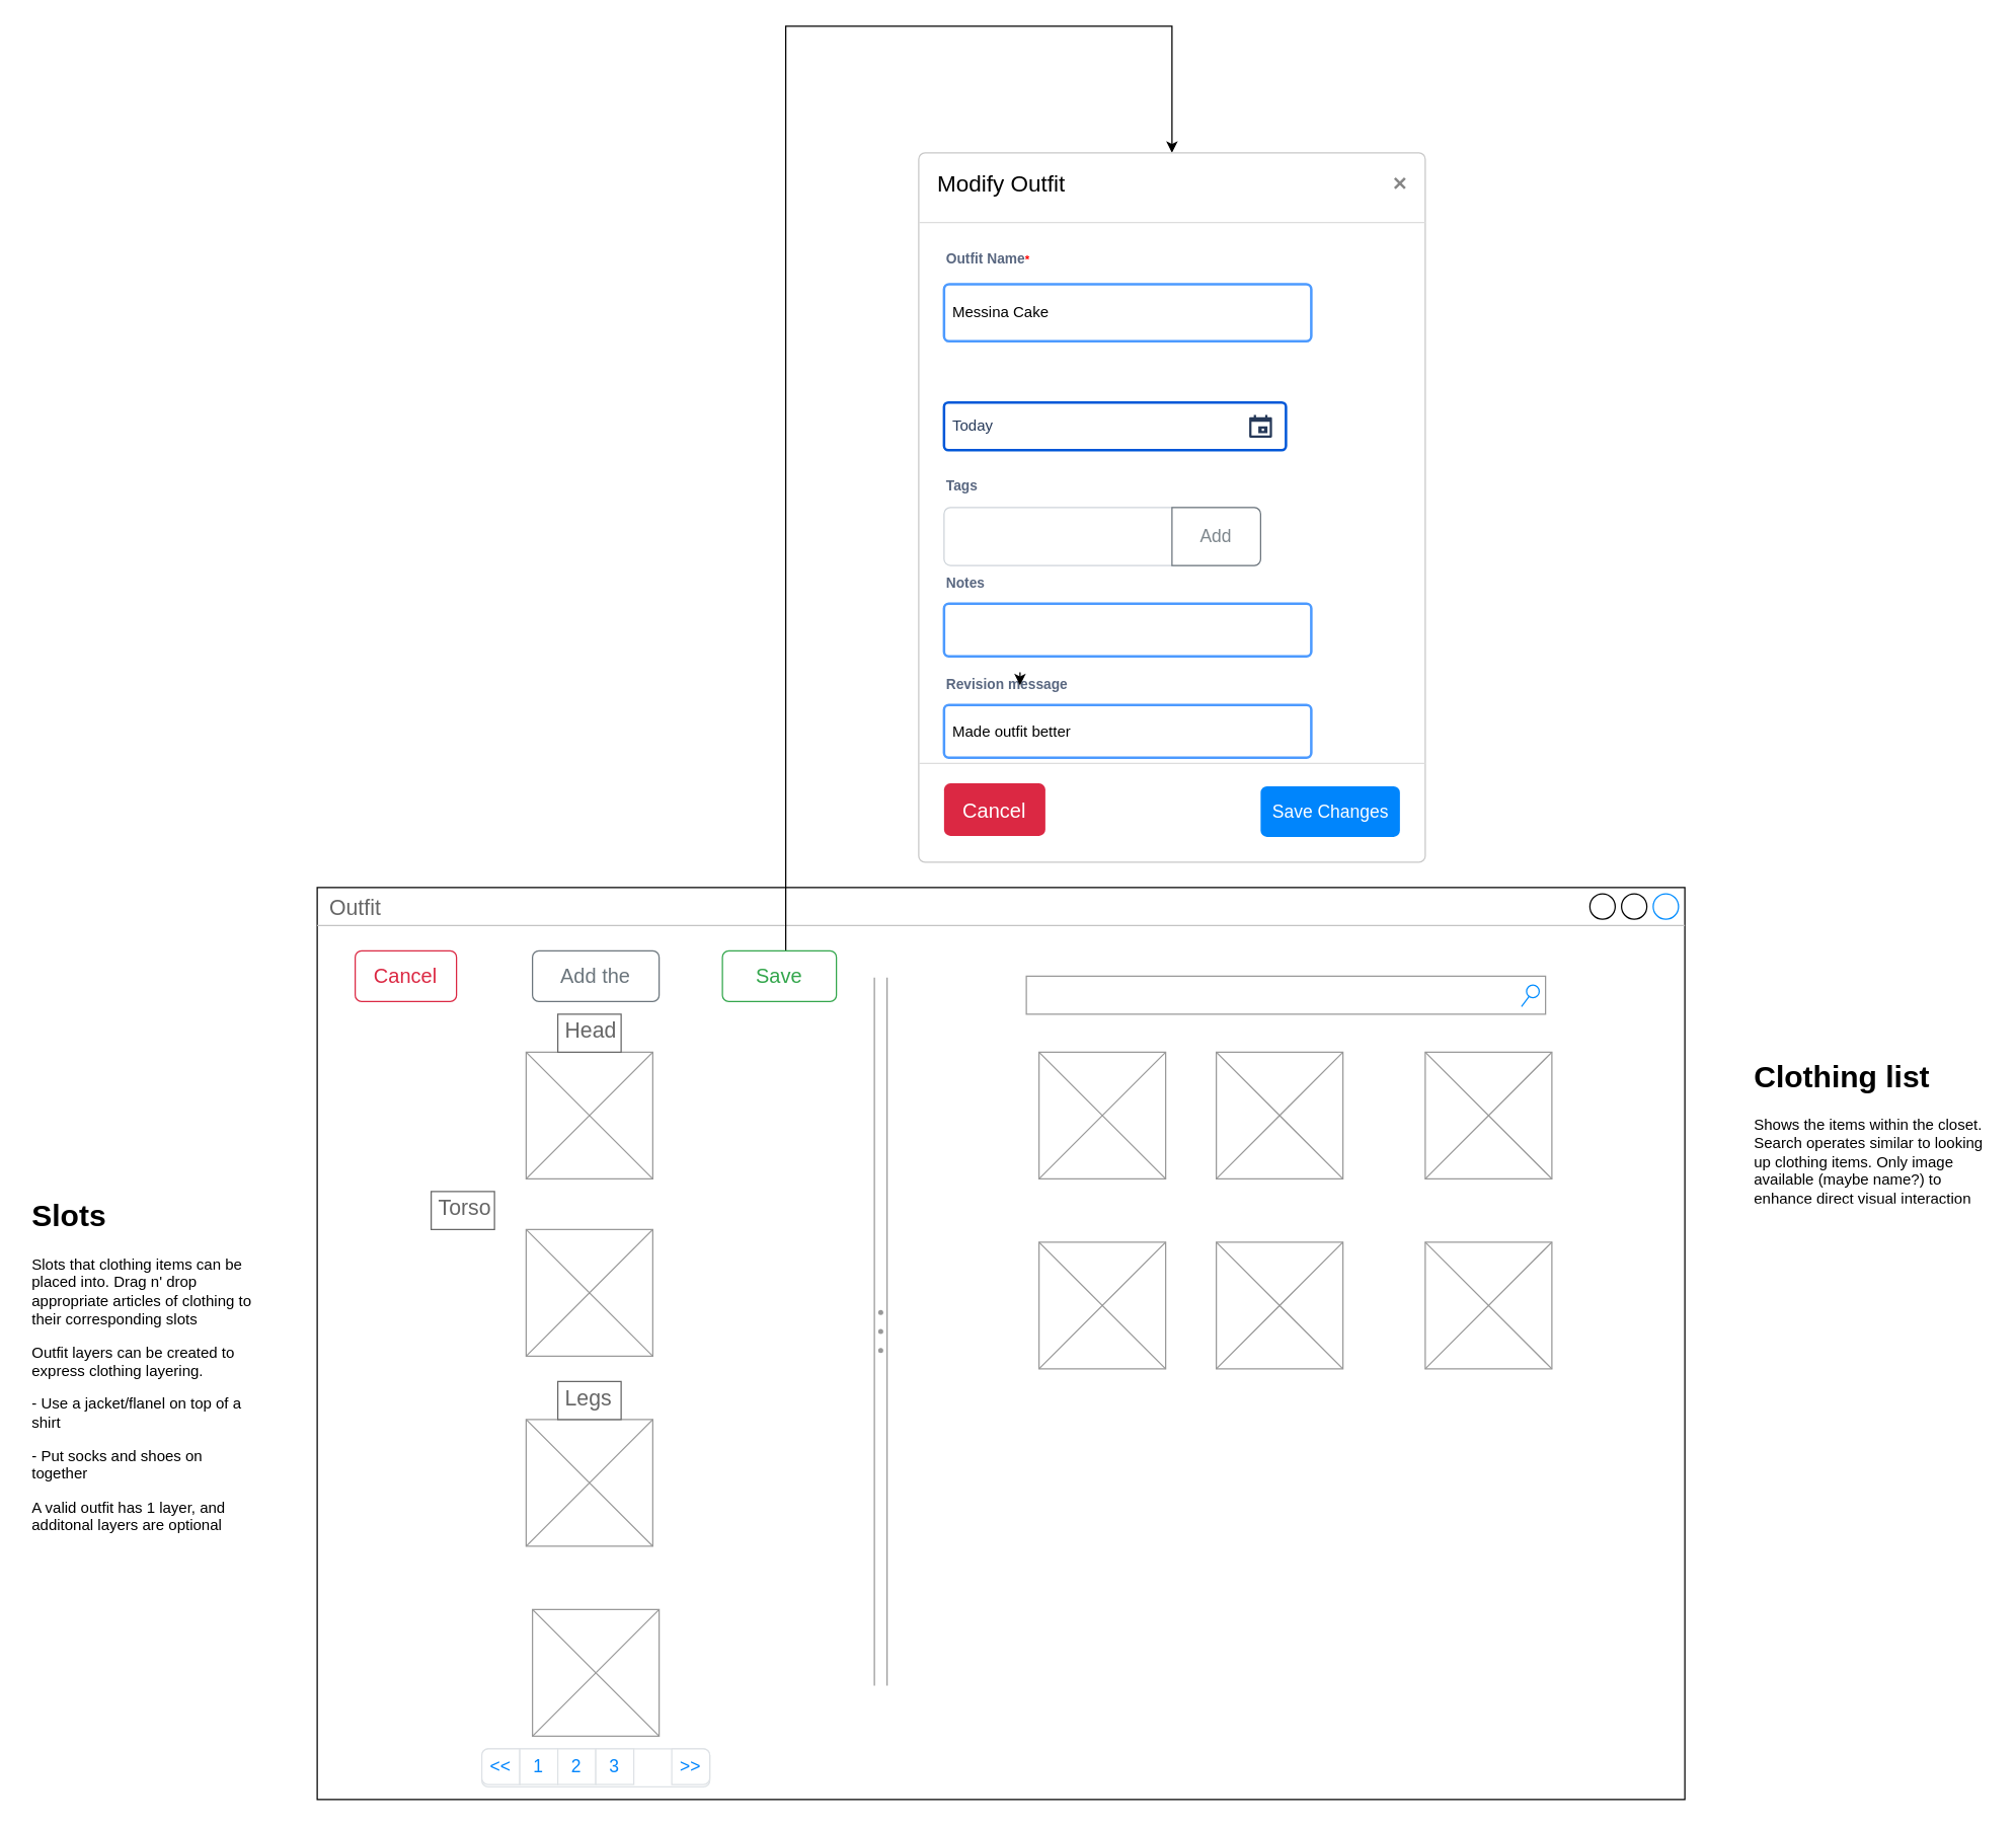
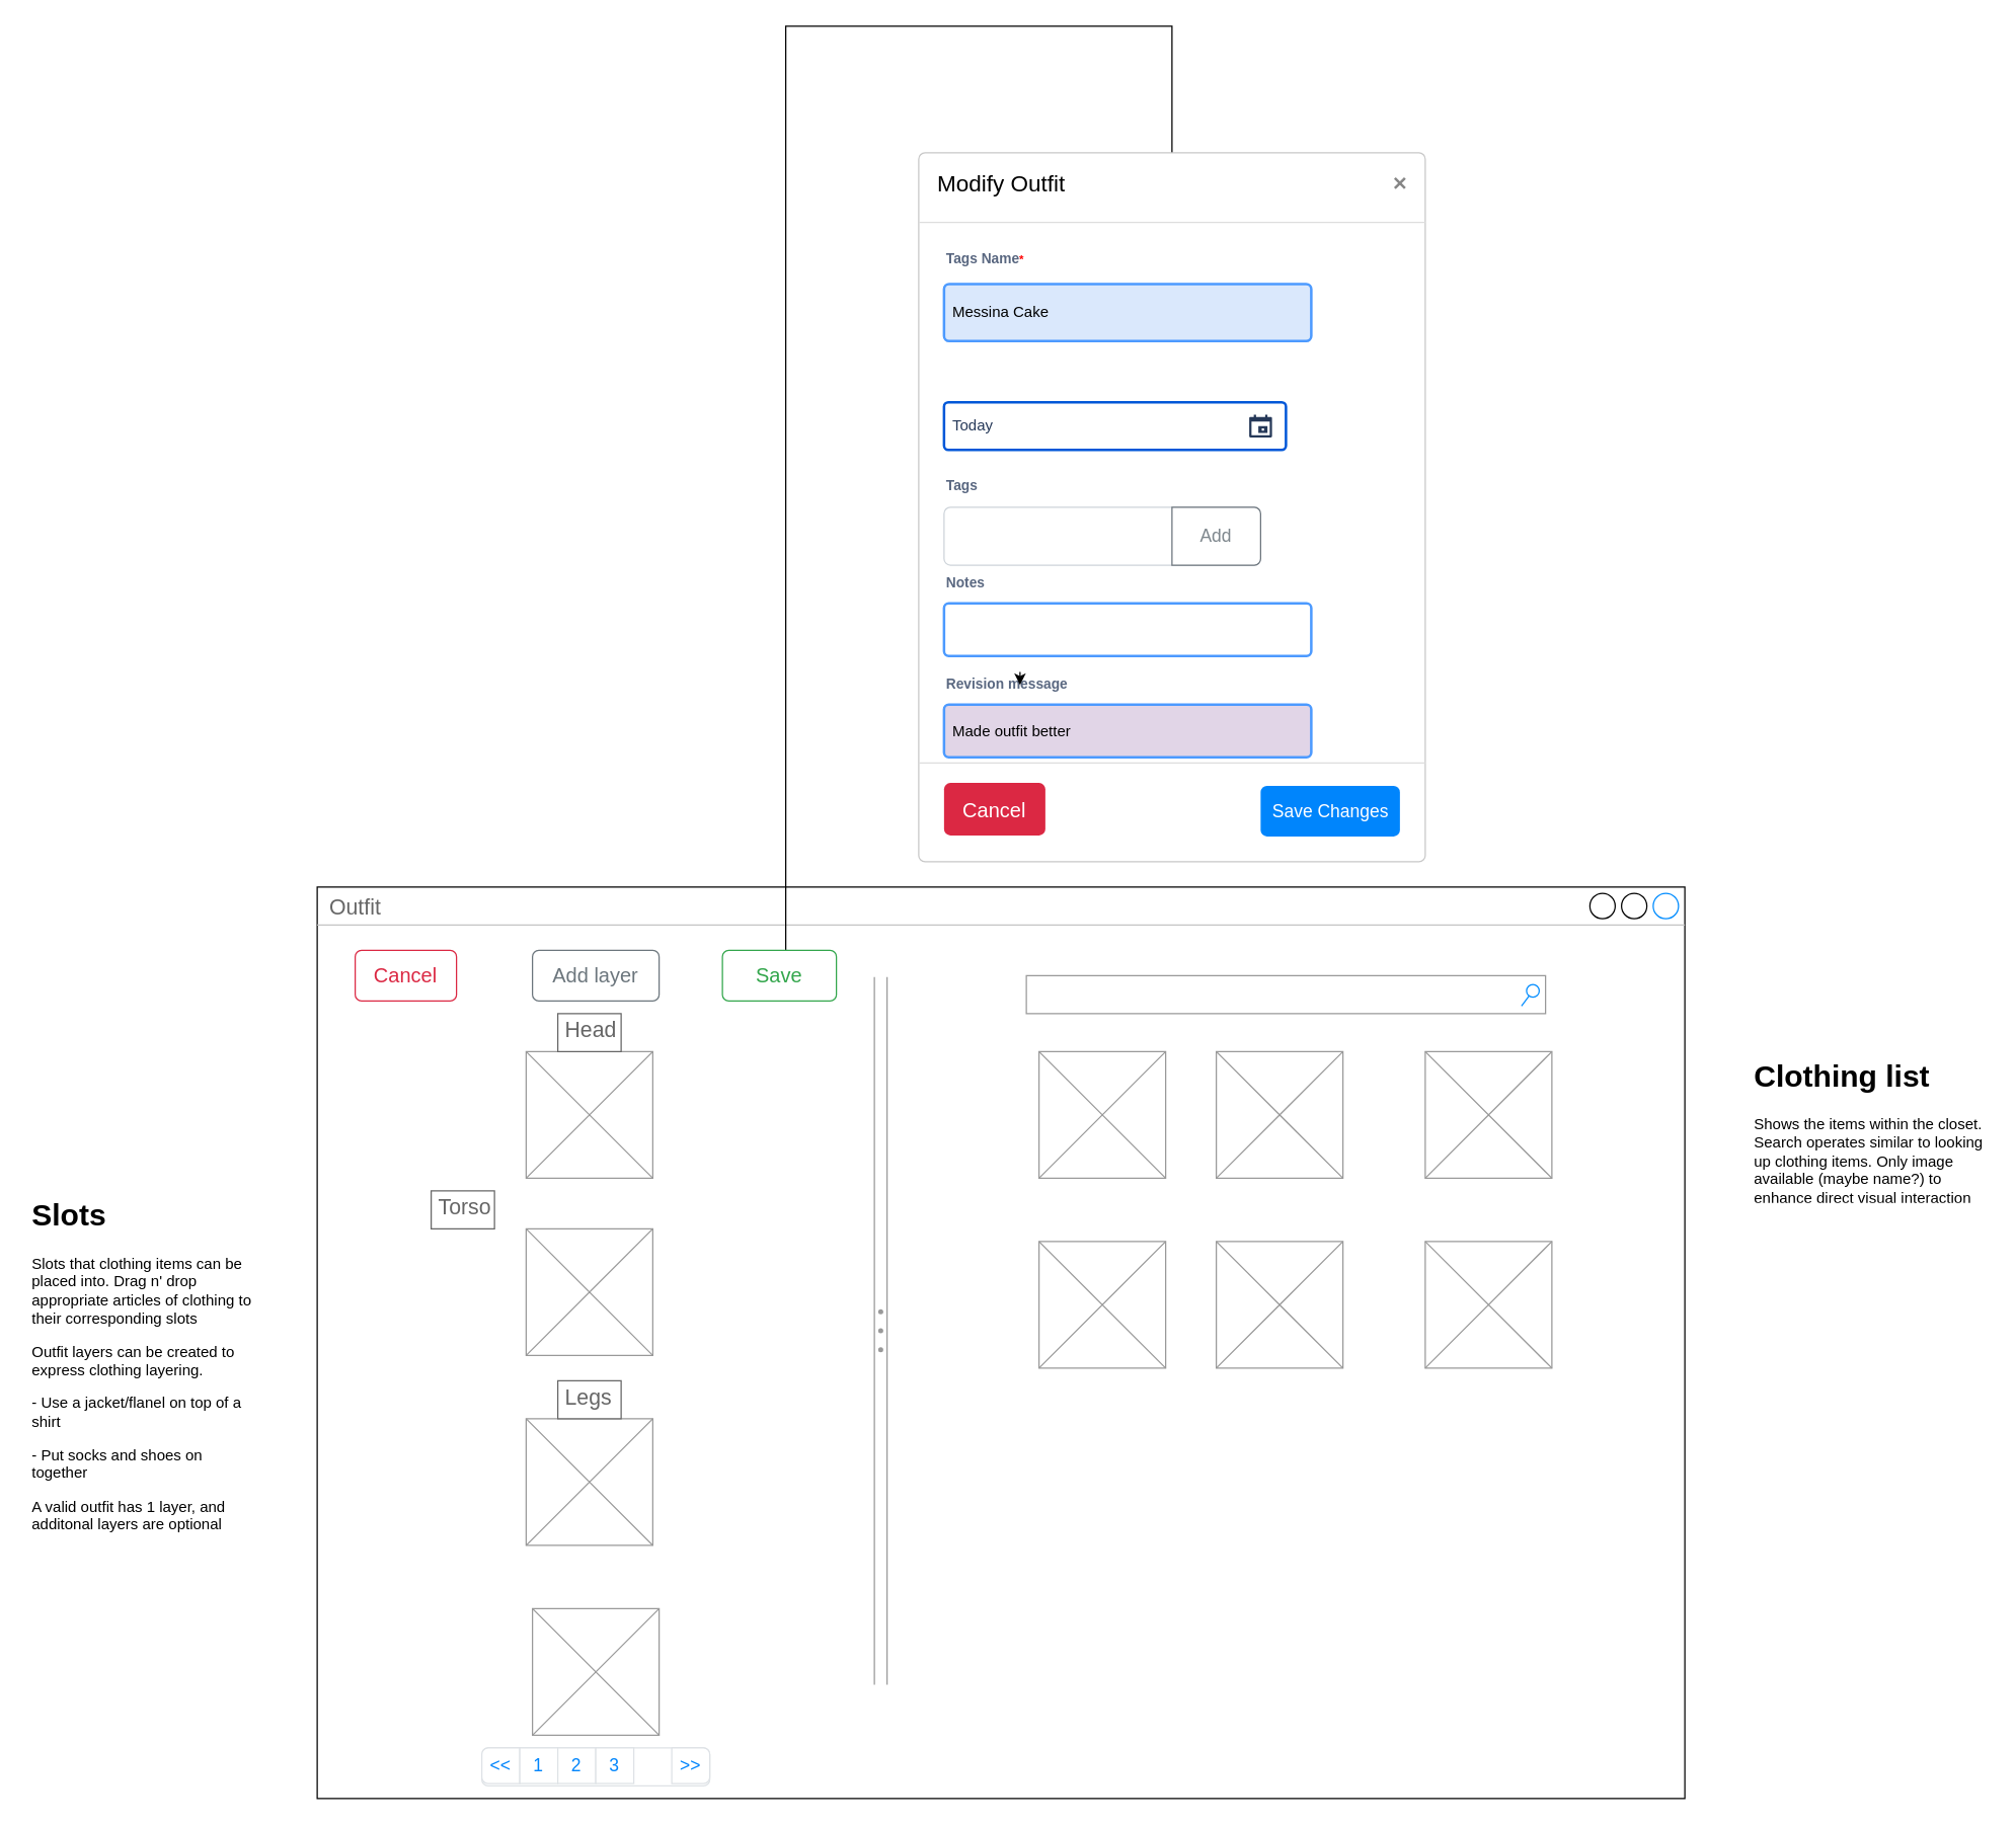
- <mxCell id="18" style="edgeStyle=orthogonalEdgeStyle;rounded=0;orthogonalLoop=1;jettySize=auto;html=1;" edge="1" parent="1" source="19" target="30"><mxGeometry relative="1" as="geometry"><Array as="points"><mxPoint x="620" y="20" /><mxPoint x="925" y="20" /></Array></mxGeometry></mxCell>
+ <mxCell id="18" style="edgeStyle=orthogonalEdgeStyle;rounded=0;orthogonalLoop=1;jettySize=auto;html=1;endArrow=none;" edge="1" parent="1" source="19" target="30"><mxGeometry relative="1" as="geometry"><Array as="points"><mxPoint x="620" y="20" /><mxPoint x="925" y="20" /></Array></mxGeometry></mxCell>
- <mxCell id="35" value="&lt;sup&gt;&lt;span style=&quot;font-size: 11px;&quot;&gt;Outfit Name&lt;/span&gt;&lt;font color=&quot;#ff0000&quot;&gt;*&lt;/font&gt;&lt;/sup&gt;" style="fillColor=none;strokeColor=none;html=1;fontSize=11;fontStyle=0;align=left;fontColor=#596780;fontStyle=1;fontSize=11" vertex="1" parent="30"><mxGeometry x="20" y="72.588" width="240" height="27.317" as="geometry" /></mxCell>
+ <mxCell id="35" value="&lt;sup&gt;&lt;span style=&quot;font-size: 11px;&quot;&gt;Tags Name&lt;/span&gt;&lt;font color=&quot;#ff0000&quot;&gt;*&lt;/font&gt;&lt;/sup&gt;" style="fillColor=none;strokeColor=none;html=1;fontSize=11;fontStyle=0;align=left;fontColor=#596780;fontStyle=1;fontSize=11" vertex="1" parent="30"><mxGeometry x="20" y="72.588" width="240" height="27.317" as="geometry" /></mxCell>
- <mxCell id="36" value="Messina Cake" style="rounded=1;arcSize=9;align=left;spacingLeft=5;strokeColor=#4C9AFF;html=1;strokeWidth=2;fontSize=12" vertex="1" parent="30"><mxGeometry x="20" y="103.706" width="290" height="45.073" as="geometry" /></mxCell>
+ <mxCell id="36" value="Messina Cake" style="rounded=1;arcSize=9;align=left;spacingLeft=5;strokeColor=#4C9AFF;html=1;strokeWidth=2;fontSize=12;fillColor=#dae8fc;" vertex="1" parent="30"><mxGeometry x="20" y="103.706" width="290" height="45.073" as="geometry" /></mxCell>
- <mxCell id="46" value="Made outfit better" style="rounded=1;arcSize=9;align=left;spacingLeft=5;strokeColor=#4C9AFF;html=1;strokeWidth=2;fontSize=12" vertex="1" parent="30"><mxGeometry x="20" y="435.926" width="290" height="41.481" as="geometry" /></mxCell>
+ <mxCell id="46" value="Made outfit better" style="rounded=1;arcSize=9;align=left;spacingLeft=5;strokeColor=#4C9AFF;html=1;strokeWidth=2;fontSize=12;fillColor=#e1d5e7;" vertex="1" parent="30"><mxGeometry x="20" y="435.926" width="290" height="41.481" as="geometry" /></mxCell>
- <mxCell id="21" value="Add the" style="html=1;shadow=0;dashed=0;shape=mxgraph.bootstrap.rrect;rSize=5;strokeColor=#6C767D;strokeWidth=1;fillColor=none;fontColor=#6C767D;whiteSpace=wrap;align=center;verticalAlign=middle;spacingLeft=0;fontStyle=0;fontSize=16;spacing=5;" vertex="1" parent="1"><mxGeometry x="420" y="750" width="100" height="40" as="geometry" /></mxCell>
+ <mxCell id="21" value="Add layer" style="html=1;shadow=0;dashed=0;shape=mxgraph.bootstrap.rrect;rSize=5;strokeColor=#6C767D;strokeWidth=1;fillColor=none;fontColor=#6C767D;whiteSpace=wrap;align=center;verticalAlign=middle;spacingLeft=0;fontStyle=0;fontSize=16;spacing=5;" vertex="1" parent="1"><mxGeometry x="420" y="750" width="100" height="40" as="geometry" /></mxCell>
